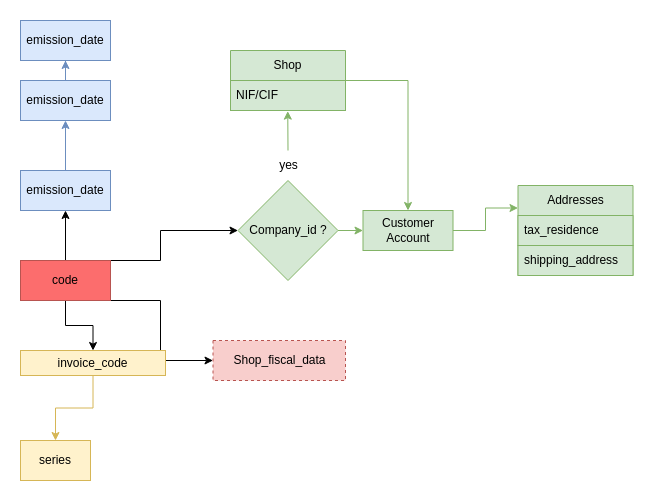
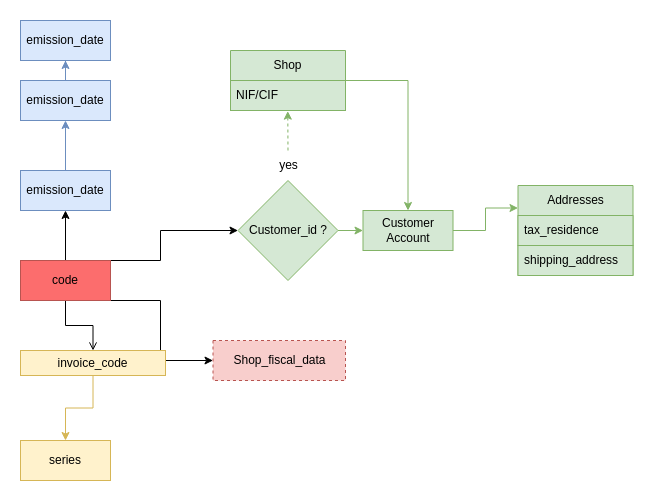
- <mxCell id="11" style="edgeStyle=orthogonalEdgeStyle;rounded=0;orthogonalLoop=1;jettySize=auto;html=1;exitX=0.5;exitY=0;exitDx=0;exitDy=0;startArrow=none;entryX=0.498;entryY=1.021;entryDx=0;entryDy=0;entryPerimeter=0;fillColor=#d5e8d4;strokeColor=#82b366;" edge="1" parent="1" source="14" target="10"><mxGeometry relative="1" as="geometry"><mxPoint x="276.5" y="120" as="targetPoint" /></mxGeometry></mxCell>
+ <mxCell id="11" style="edgeStyle=orthogonalEdgeStyle;rounded=0;orthogonalLoop=1;jettySize=auto;html=1;exitX=0.5;exitY=0;exitDx=0;exitDy=0;startArrow=none;entryX=0.498;entryY=1.021;entryDx=0;entryDy=0;entryPerimeter=0;fillColor=#d5e8d4;strokeColor=#82b366;dashed=1;" edge="1" parent="1" source="14" target="10"><mxGeometry relative="1" as="geometry"><mxPoint x="276.5" y="120" as="targetPoint" /></mxGeometry></mxCell>
- <mxCell id="13" value="Company_id ?" style="rhombus;whiteSpace=wrap;html=1;fillColor=#d5e8d4;strokeColor=#82b366;" vertex="1" parent="1"><mxGeometry x="237.5" y="180" width="100" height="100" as="geometry" /></mxCell>
+ <mxCell id="13" value="Customer_id ?" style="rhombus;whiteSpace=wrap;html=1;fillColor=#d5e8d4;strokeColor=#82b366;" vertex="1" parent="1"><mxGeometry x="237.5" y="180" width="100" height="100" as="geometry" /></mxCell>
- <mxCell id="3" style="edgeStyle=orthogonalEdgeStyle;rounded=0;orthogonalLoop=1;jettySize=auto;html=1;exitX=0.5;exitY=1;exitDx=0;exitDy=0;" edge="1" parent="1" source="6" target="21"><mxGeometry relative="1" as="geometry" /></mxCell>
+ <mxCell id="3" style="edgeStyle=orthogonalEdgeStyle;rounded=0;orthogonalLoop=1;jettySize=auto;html=1;exitX=0.5;exitY=1;exitDx=0;exitDy=0;endArrow=open;" edge="1" parent="1" source="6" target="21"><mxGeometry relative="1" as="geometry" /></mxCell>
- <mxCell id="22" value="series" style="rounded=0;whiteSpace=wrap;html=1;fillColor=#fff2cc;strokeColor=#d6b656;" vertex="1" parent="1"><mxGeometry x="20" y="440" width="70" height="40" as="geometry" /></mxCell>
+ <mxCell id="22" value="series" style="rounded=0;whiteSpace=wrap;html=1;fillColor=#fff2cc;strokeColor=#d6b656;" vertex="1" parent="1"><mxGeometry x="20" y="440" width="90" height="40" as="geometry" /></mxCell>
